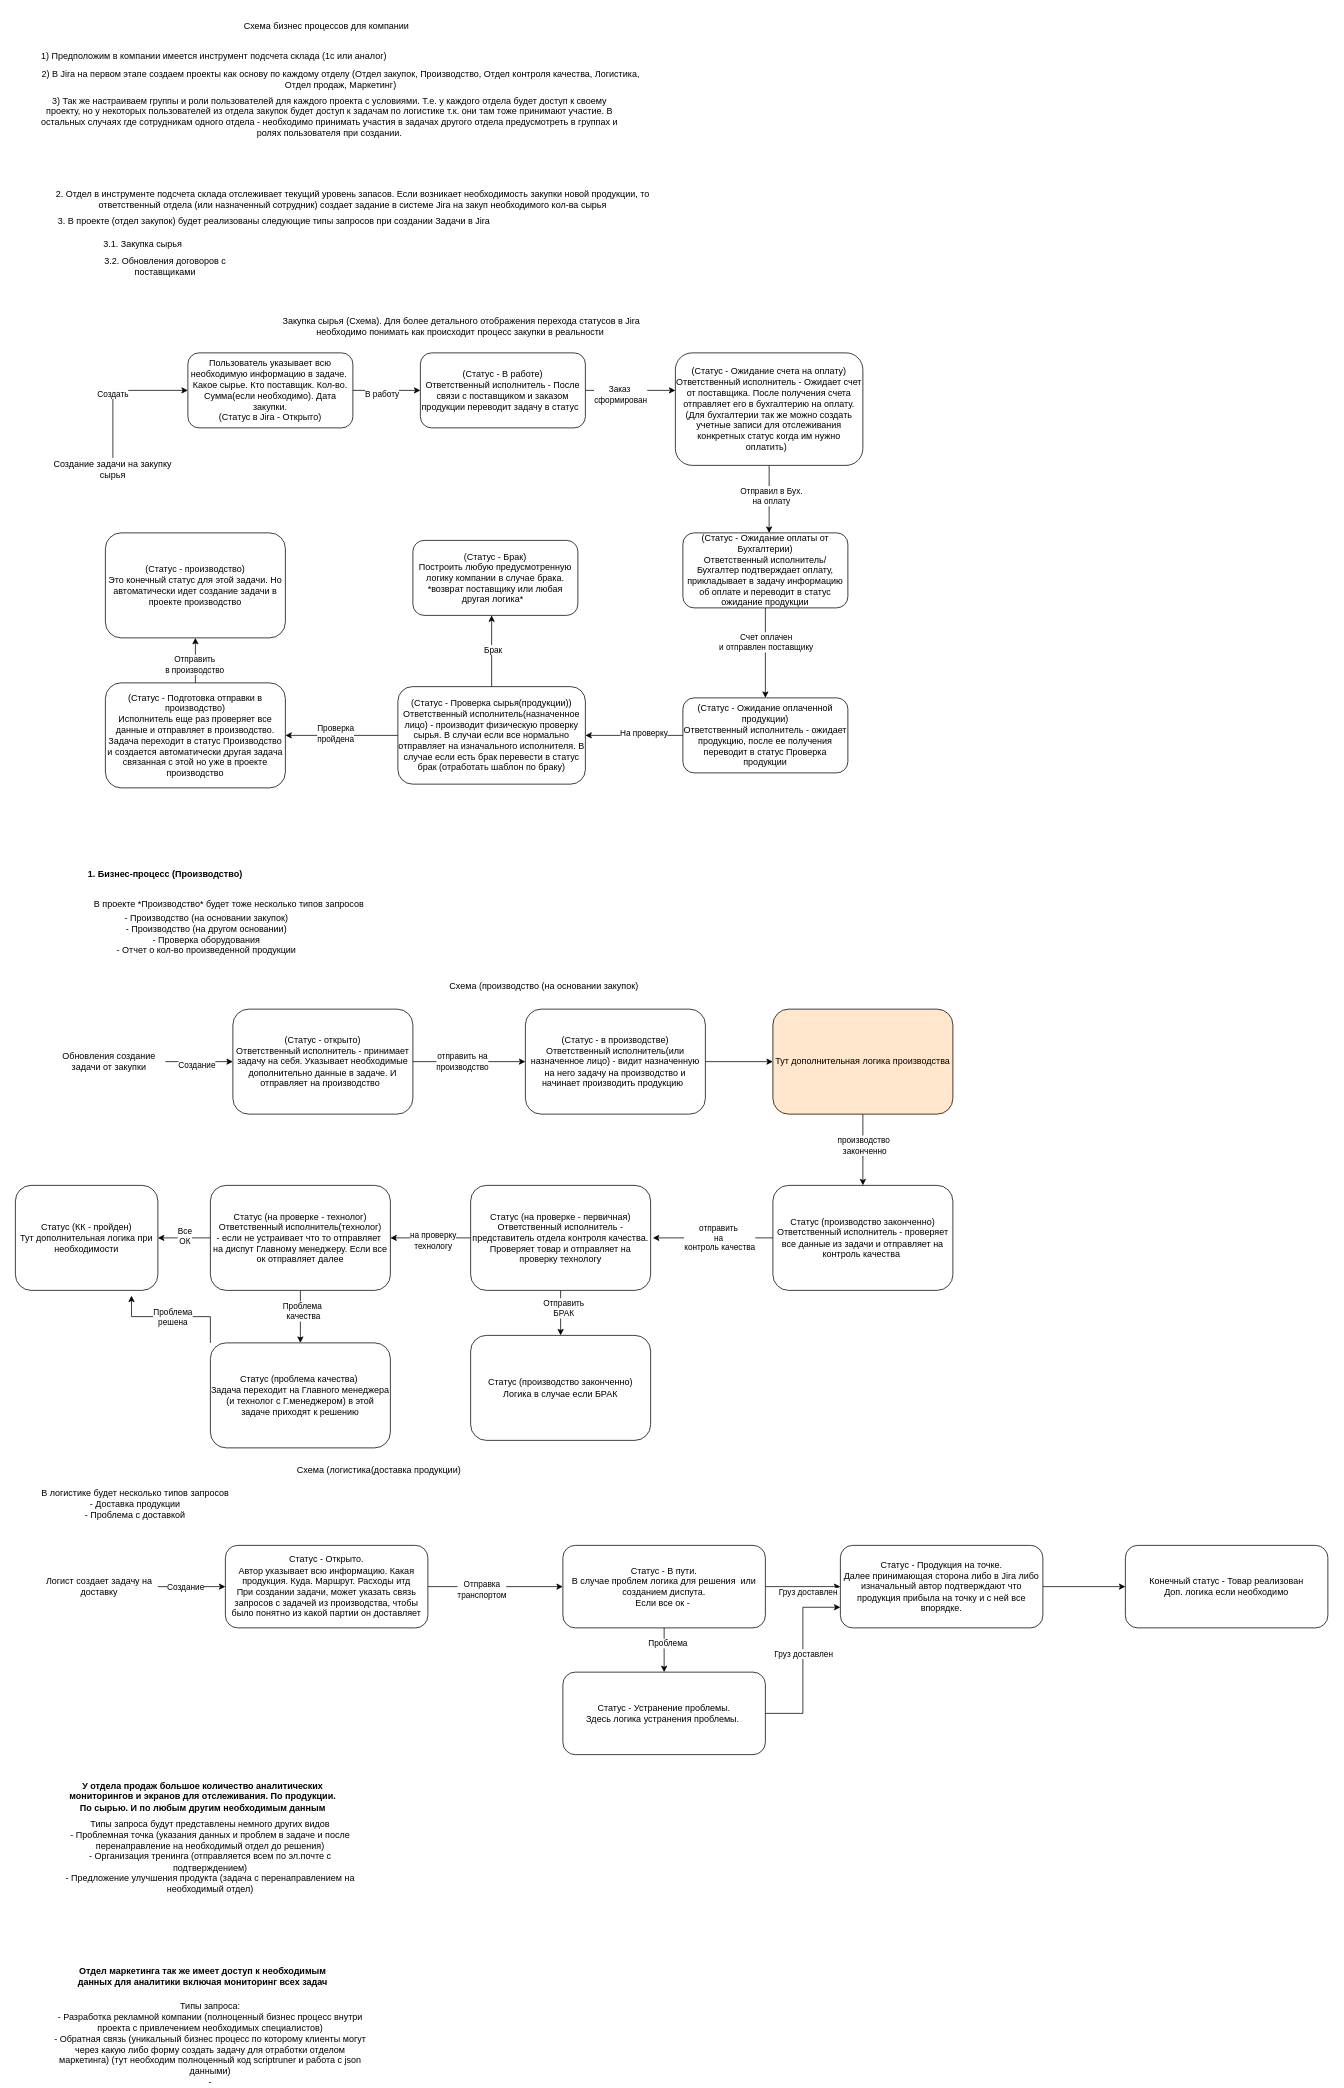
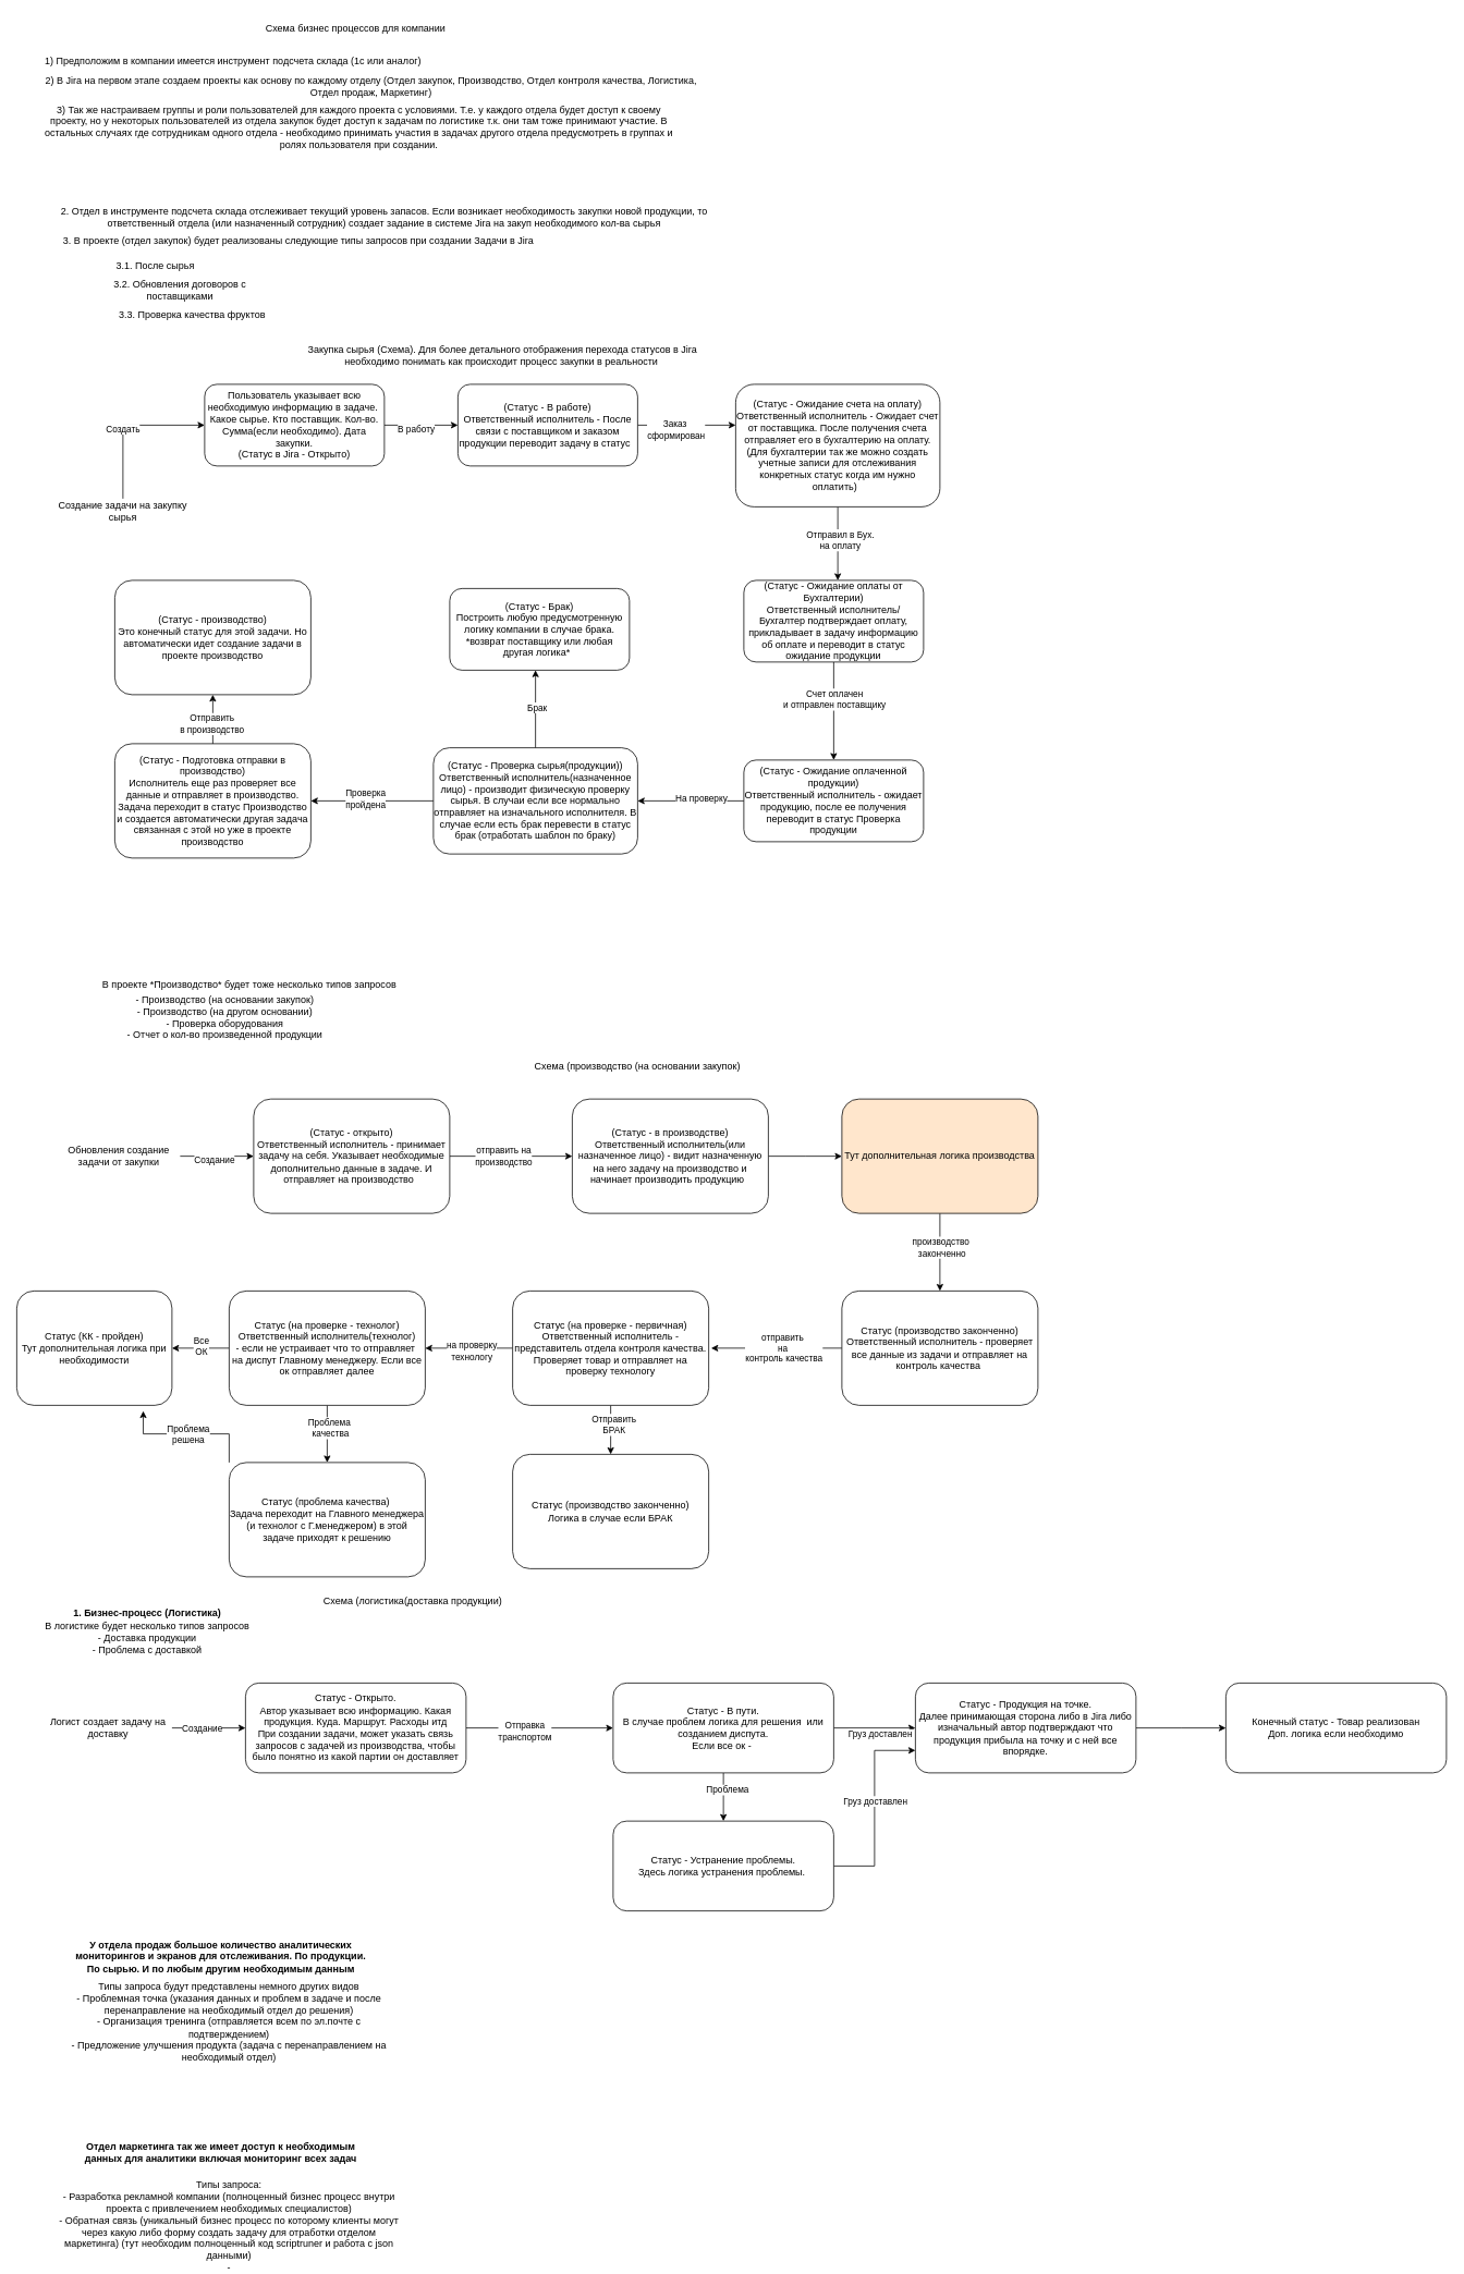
- <mxCell id="8" value="3.1. Закупка сырья" style="text;html=1;align=center;verticalAlign=middle;whiteSpace=wrap;rounded=0;" parent="1" vertex="1"><mxGeometry x="100" y="310" width="180" height="30" as="geometry" /></mxCell>
+ <mxCell id="8" value="3.1. После сырья" style="text;html=1;align=center;verticalAlign=middle;whiteSpace=wrap;rounded=0;" parent="1" vertex="1"><mxGeometry x="100" y="310" width="180" height="30" as="geometry" /></mxCell>
+ <mxCell id="10" value="3.3. Проверка качества фруктов" style="text;html=1;align=center;verticalAlign=middle;whiteSpace=wrap;rounded=0;" parent="1" vertex="1"><mxGeometry x="110" y="370" width="250" height="30" as="geometry" /></mxCell>
- <mxCell id="40" value="1. Бизнес-процесс (Производство)" style="text;html=1;align=center;verticalAlign=middle;whiteSpace=wrap;rounded=0;fontStyle=1" vertex="1" parent="1"><mxGeometry x="90" y="1150" width="260" height="30" as="geometry" /></mxCell>
- <mxCell id="43" value="Схема (производство (на основании закупок)" style="text;html=1;align=center;verticalAlign=middle;whiteSpace=wrap;rounded=0;" vertex="1" parent="1"><mxGeometry x="540" y="1300" width="370" height="30" as="geometry" /></mxCell>
+ <mxCell id="43" value="Схема (производство (на основании закупок)" style="text;html=1;align=center;verticalAlign=middle;whiteSpace=wrap;rounded=0;" vertex="1" parent="1"><mxGeometry x="595" y="1290" width="370" height="30" as="geometry" /></mxCell>
+ <mxCell id="73" value="1. Бизнес-процесс (Логистика)" style="text;html=1;align=center;verticalAlign=middle;whiteSpace=wrap;rounded=0;fontStyle=1" vertex="1" parent="1"><mxGeometry x="50" y="1960" width="260" height="30" as="geometry" /></mxCell>
